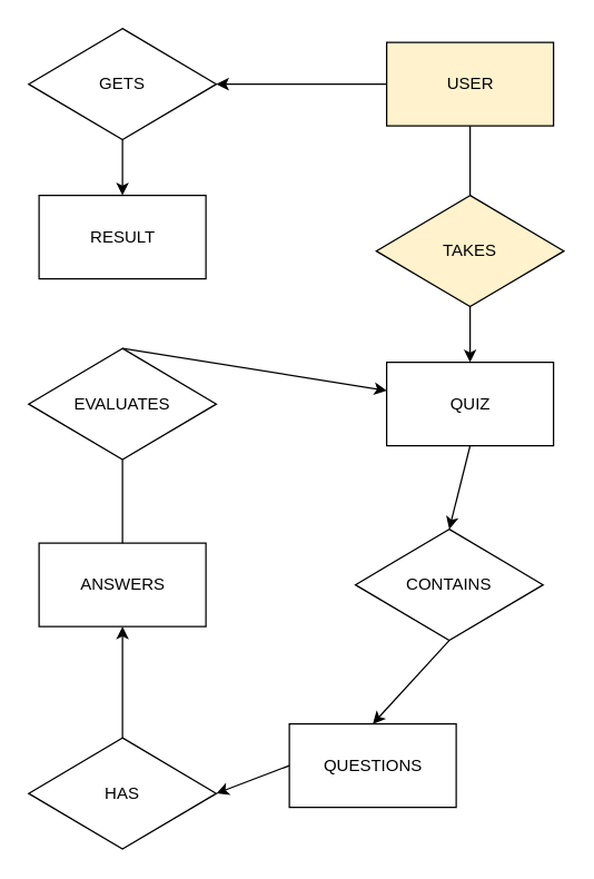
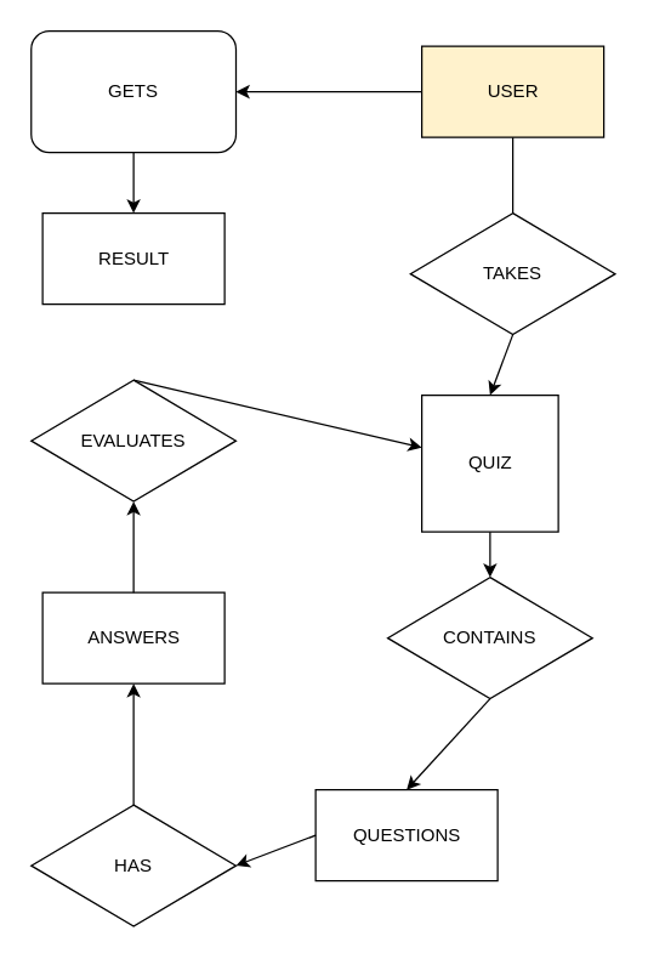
- <mxCell id="11" value="GETS" style="rhombus;whiteSpace=wrap;html=1;" parent="1" vertex="1"><mxGeometry x="20" y="20" width="135" height="80" as="geometry" /></mxCell>
+ <mxCell id="11" value="GETS" style="whiteSpace=wrap;html=1;rounded=1;" parent="1" vertex="1"><mxGeometry x="20" y="20" width="135" height="80" as="geometry" /></mxCell>
- <mxCell id="4" value="TAKES" style="rhombus;whiteSpace=wrap;html=1;fillColor=#fff2cc;" parent="1" vertex="1"><mxGeometry x="270" y="140" width="135" height="80" as="geometry" /></mxCell>
+ <mxCell id="4" value="TAKES" style="rhombus;whiteSpace=wrap;html=1;" parent="1" vertex="1"><mxGeometry x="270" y="140" width="135" height="80" as="geometry" /></mxCell>
- <mxCell id="3" value="QUIZ" style="rounded=0;whiteSpace=wrap;html=1;" parent="1" vertex="1"><mxGeometry x="277.5" y="260" width="120" height="60" as="geometry" /></mxCell>
+ <mxCell id="3" value="QUIZ" style="rounded=0;whiteSpace=wrap;html=1;" parent="1" vertex="1"><mxGeometry x="277.5" y="260" width="90" height="90" as="geometry" /></mxCell>
- <mxCell id="18" value="" style="endArrow=none;html=1;rounded=0;entryX=0.5;entryY=1;entryDx=0;entryDy=0;exitX=0.5;exitY=0;exitDx=0;exitDy=0;" parent="1" source="8" target="9" edge="1"><mxGeometry width="50" height="50" relative="1" as="geometry"><mxPoint x="-130" y="370" as="sourcePoint" /><mxPoint x="-80" y="320" as="targetPoint" /></mxGeometry></mxCell>
+ <mxCell id="18" value="" style="endArrow=classic;html=1;rounded=0;entryX=0.5;entryY=1;entryDx=0;entryDy=0;exitX=0.5;exitY=0;exitDx=0;exitDy=0;" parent="1" source="8" target="9" edge="1"><mxGeometry width="50" height="50" relative="1" as="geometry"><mxPoint x="-130" y="370" as="sourcePoint" /><mxPoint x="-80" y="320" as="targetPoint" /></mxGeometry></mxCell>
